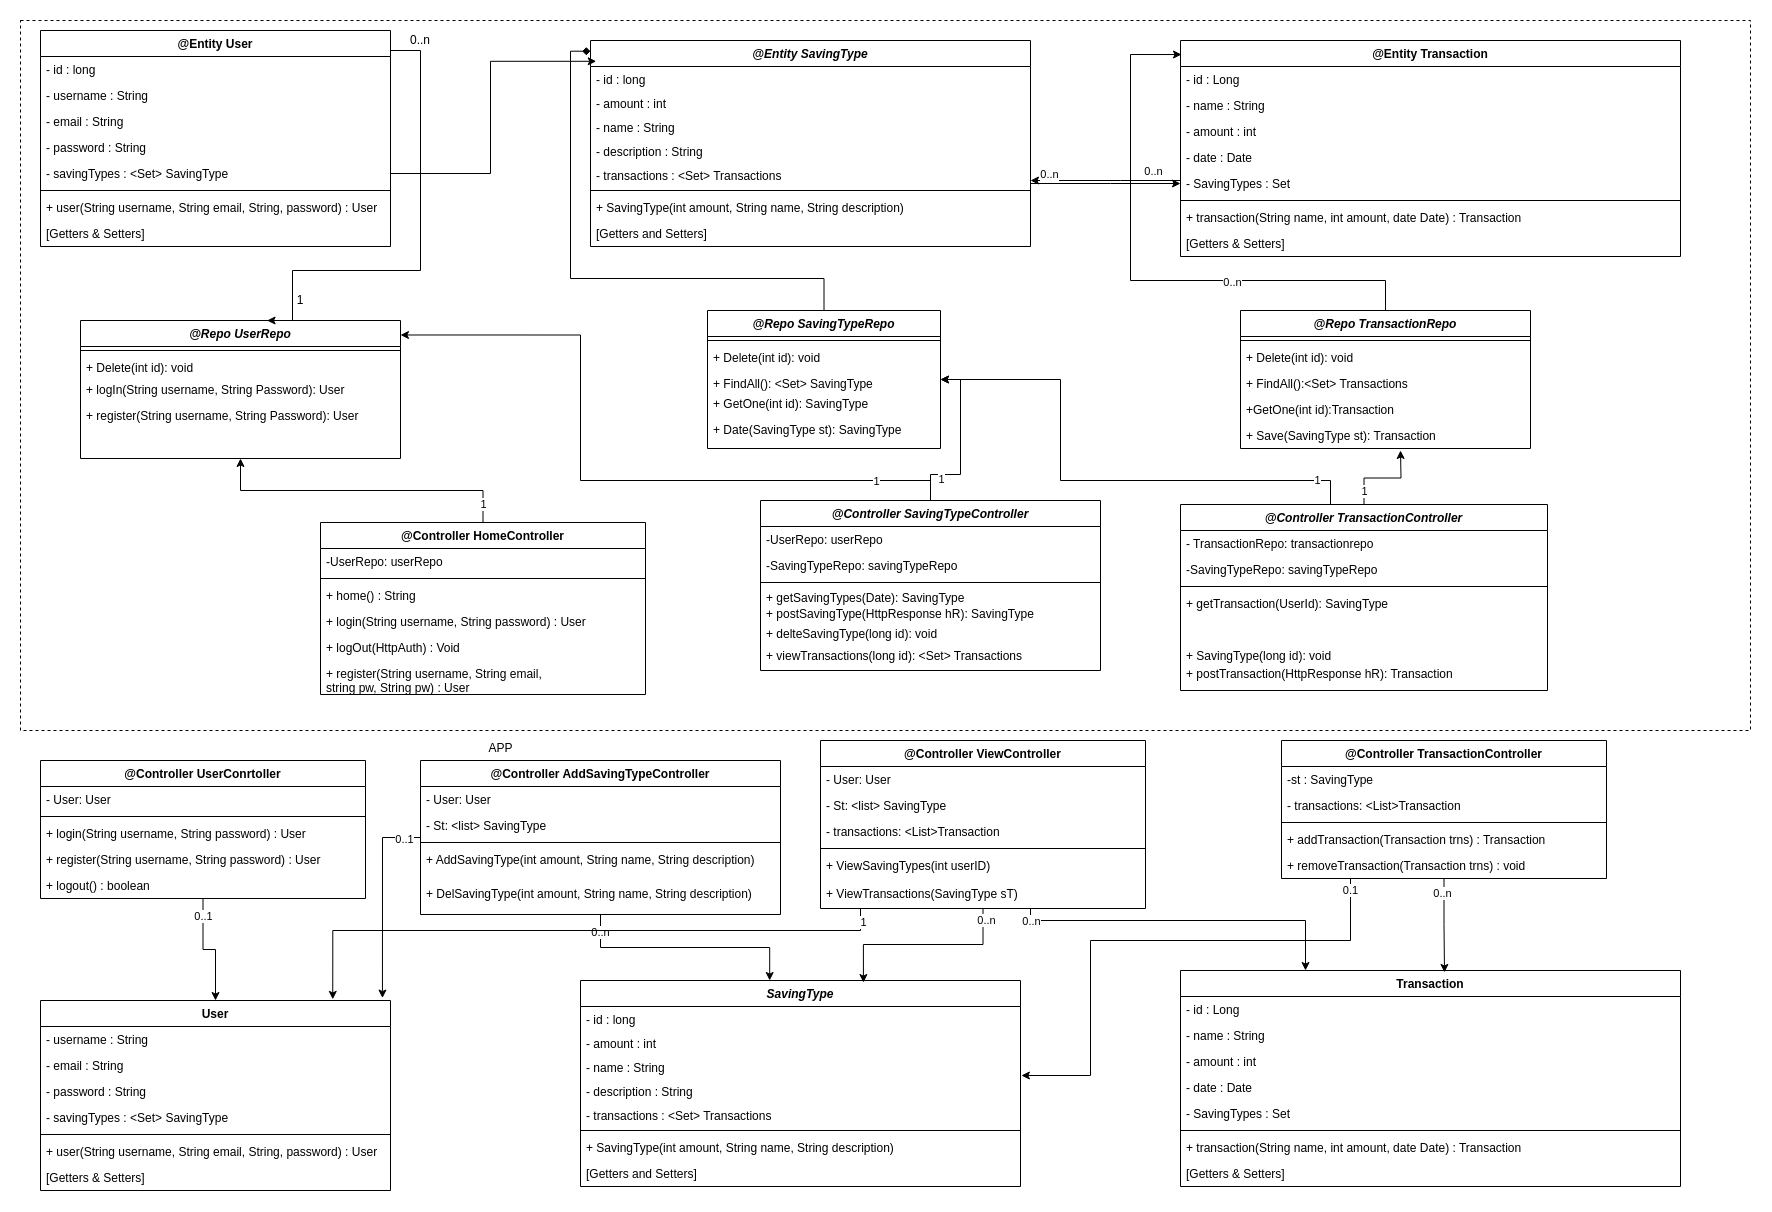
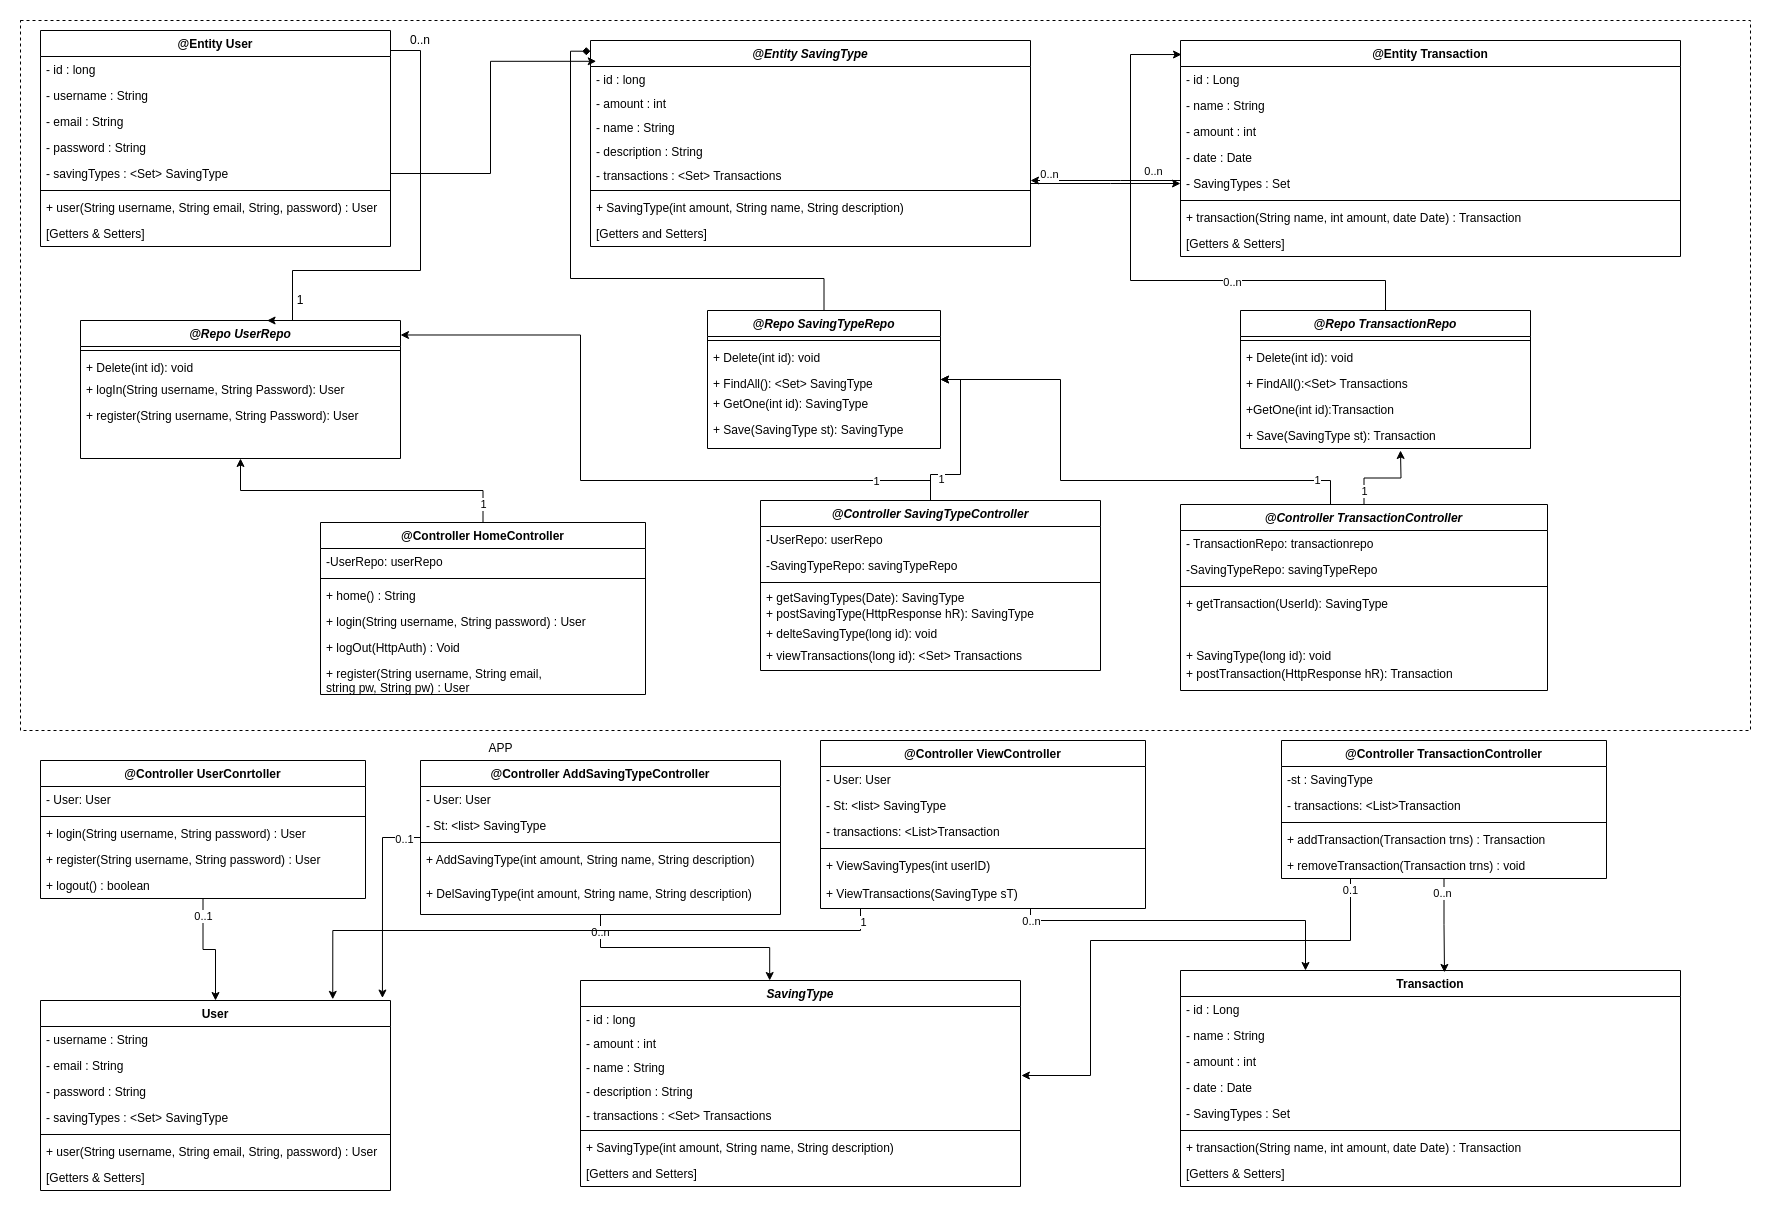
- <mxCell id="82" value="+ Date(SavingType st): SavingType" style="text;strokeColor=none;fillColor=none;align=left;verticalAlign=top;spacingLeft=4;spacingRight=4;overflow=hidden;rotatable=0;points=[[0,0.5],[1,0.5]];portConstraint=eastwest;" vertex="1" parent="1"><mxGeometry x="707" y="416" width="233" height="26" as="geometry" /></mxCell>
+ <mxCell id="82" value="+ Save(SavingType st): SavingType" style="text;strokeColor=none;fillColor=none;align=left;verticalAlign=top;spacingLeft=4;spacingRight=4;overflow=hidden;rotatable=0;points=[[0,0.5],[1,0.5]];portConstraint=eastwest;" vertex="1" parent="1"><mxGeometry x="707" y="416" width="233" height="26" as="geometry" /></mxCell>
- <mxCell id="145" style="edgeStyle=orthogonalEdgeStyle;rounded=0;orthogonalLoop=1;jettySize=auto;html=1;entryX=0.643;entryY=0.01;entryDx=0;entryDy=0;entryPerimeter=0;" edge="1" parent="1" source="151" target="91"><mxGeometry relative="1" as="geometry" /></mxCell>
- <mxCell id="146" value="0..n" style="edgeLabel;html=1;align=center;verticalAlign=middle;resizable=0;points=[];" vertex="1" connectable="0" parent="145"><mxGeometry x="-0.891" y="3" relative="1" as="geometry"><mxPoint as="offset" /></mxGeometry></mxCell>
